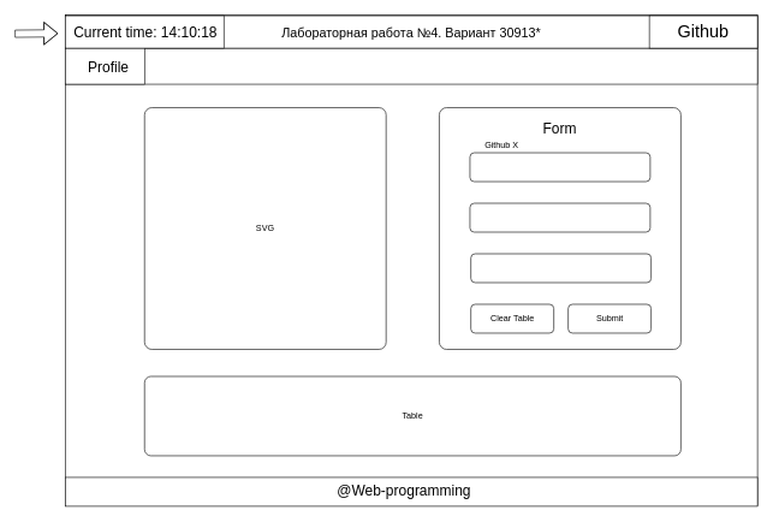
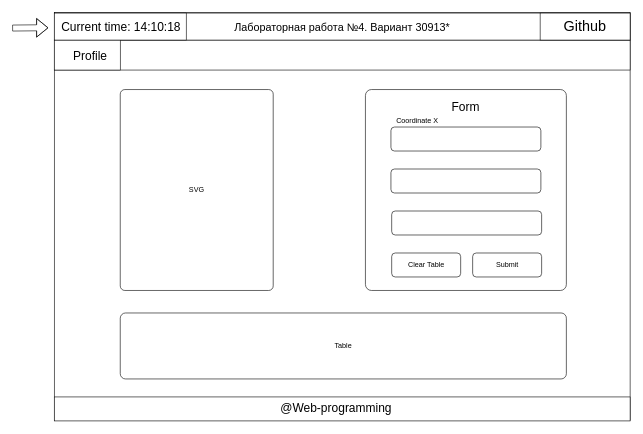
- <mxCell id="18" value="&lt;font style=&quot;font-size: 12px&quot;&gt;Github X&lt;/font&gt;" style="text;html=1;strokeColor=none;fillColor=none;align=center;verticalAlign=middle;whiteSpace=wrap;rounded=0;fontSize=20;" parent="1" vertex="1"><mxGeometry x="651.25" y="181" width="88.75" height="30" as="geometry" /></mxCell>
+ <mxCell id="18" value="&lt;font style=&quot;font-size: 12px&quot;&gt;Coordinate X&lt;/font&gt;" style="text;html=1;strokeColor=none;fillColor=none;align=center;verticalAlign=middle;whiteSpace=wrap;rounded=0;fontSize=20;" parent="1" vertex="1"><mxGeometry x="651.25" y="181" width="88.75" height="30" as="geometry" /></mxCell>
- <mxCell id="10" value="SVG" style="whiteSpace=wrap;html=1;aspect=fixed;rounded=1;arcSize=3;" parent="1" vertex="1"><mxGeometry x="200" y="148.5" width="335" height="335" as="geometry" /></mxCell>
+ <mxCell id="10" value="SVG" style="whiteSpace=wrap;html=1;aspect=fixed;rounded=1;arcSize=3;" parent="1" vertex="1"><mxGeometry x="200" y="148.5" width="255" height="335" as="geometry" /></mxCell>
